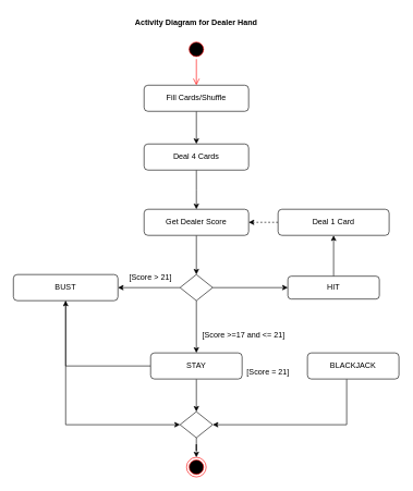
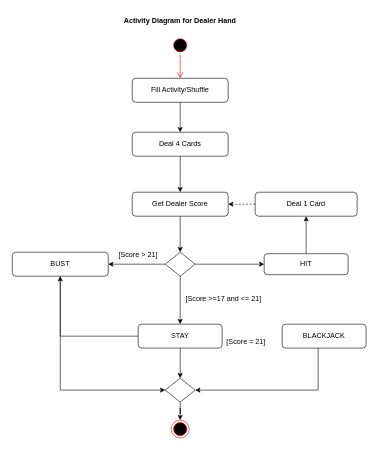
- <mxCell id="3" value="Fill Cards/Shuffle" style="rounded=1;whiteSpace=wrap;html=1;" vertex="1" parent="1"><mxGeometry x="220" y="130" width="160" height="40" as="geometry" /></mxCell>
+ <mxCell id="3" value="Fill Activity/Shuffle" style="rounded=1;whiteSpace=wrap;html=1;" vertex="1" parent="1"><mxGeometry x="220" y="130" width="160" height="40" as="geometry" /></mxCell>
- <mxCell id="12" value="[Score &amp;gt;=17 and &amp;lt;= 21]" style="text;html=1;strokeColor=none;fillColor=none;align=center;verticalAlign=middle;whiteSpace=wrap;rounded=0;" vertex="1" parent="1"><mxGeometry x="295" y="495" width="155" height="35" as="geometry" /></mxCell>
+ <mxCell id="12" value="[Score &amp;gt;=17 and &amp;lt;= 21]" style="text;html=1;strokeColor=none;fillColor=none;align=center;verticalAlign=middle;whiteSpace=wrap;rounded=0;" vertex="1" parent="1"><mxGeometry x="295" y="480" width="155" height="35" as="geometry" /></mxCell>
